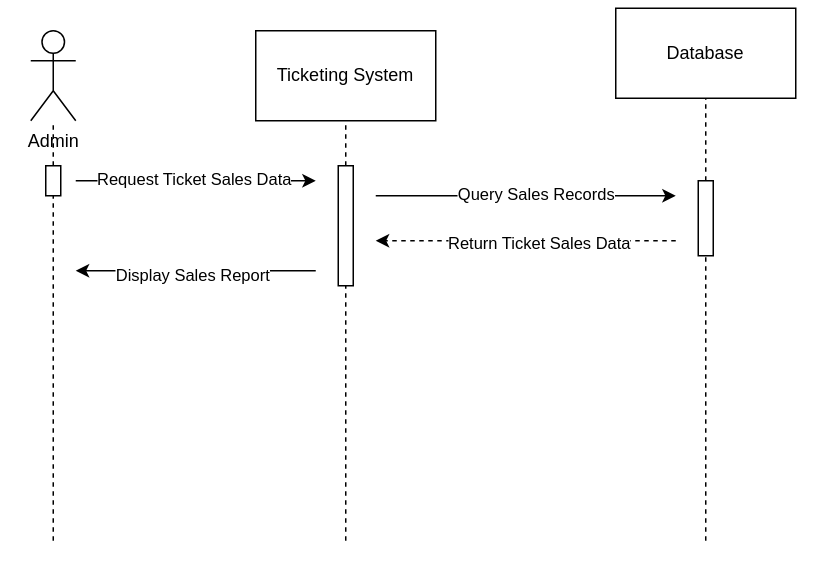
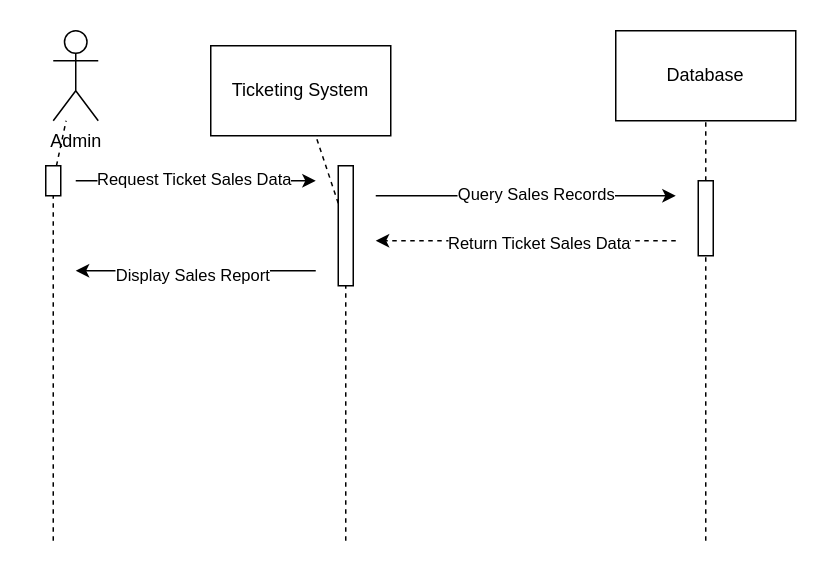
- <mxCell id="4" value="Database" style="rounded=0;whiteSpace=wrap;html=1;" vertex="1" parent="1"><mxGeometry x="410" y="5" width="120" height="60" as="geometry" /></mxCell>
+ <mxCell id="4" value="Database" style="rounded=0;whiteSpace=wrap;html=1;" vertex="1" parent="1"><mxGeometry x="410" y="20" width="120" height="60" as="geometry" /></mxCell>
- <mxCell id="2" value="Admin" style="shape=umlActor;verticalLabelPosition=bottom;verticalAlign=top;html=1;outlineConnect=0;" vertex="1" parent="1"><mxGeometry x="20" y="20" width="30" height="60" as="geometry" /></mxCell>
+ <mxCell id="2" value="Admin" style="shape=umlActor;verticalLabelPosition=bottom;verticalAlign=top;html=1;outlineConnect=0;" vertex="1" parent="1"><mxGeometry x="35" y="20" width="30" height="60" as="geometry" /></mxCell>
- <mxCell id="3" value="Ticketing System" style="rounded=0;whiteSpace=wrap;html=1;" vertex="1" parent="1"><mxGeometry x="170" y="20" width="120" height="60" as="geometry" /></mxCell>
+ <mxCell id="3" value="Ticketing System" style="rounded=0;whiteSpace=wrap;html=1;" vertex="1" parent="1"><mxGeometry x="140" y="30" width="120" height="60" as="geometry" /></mxCell>
